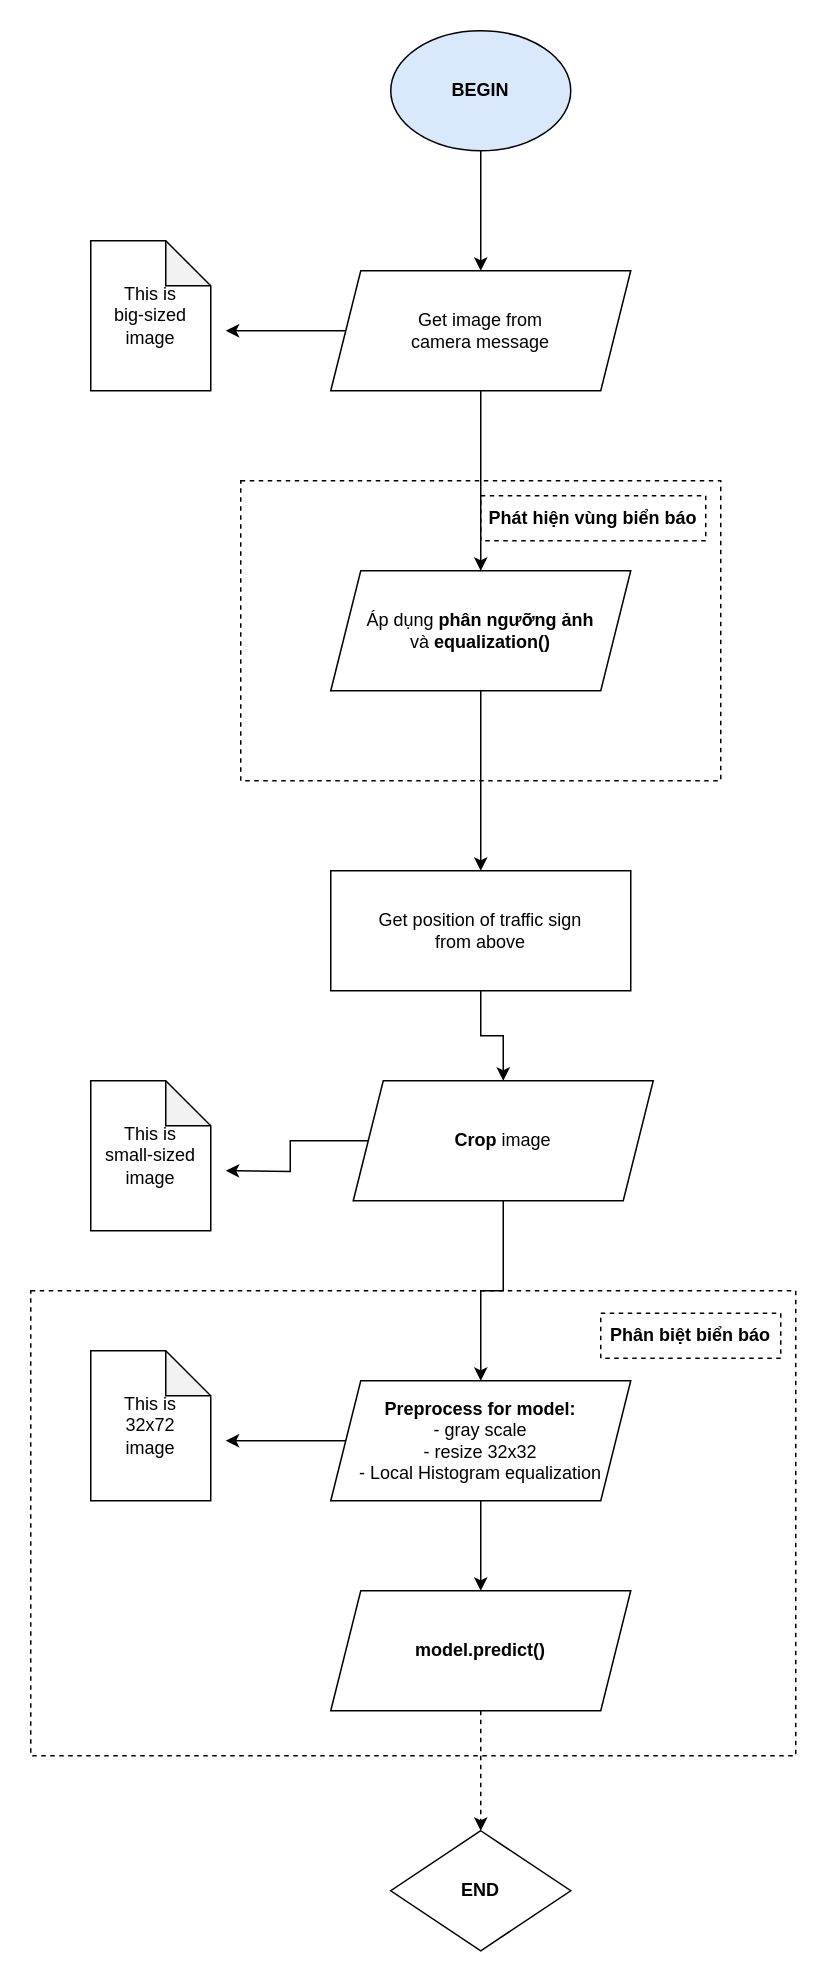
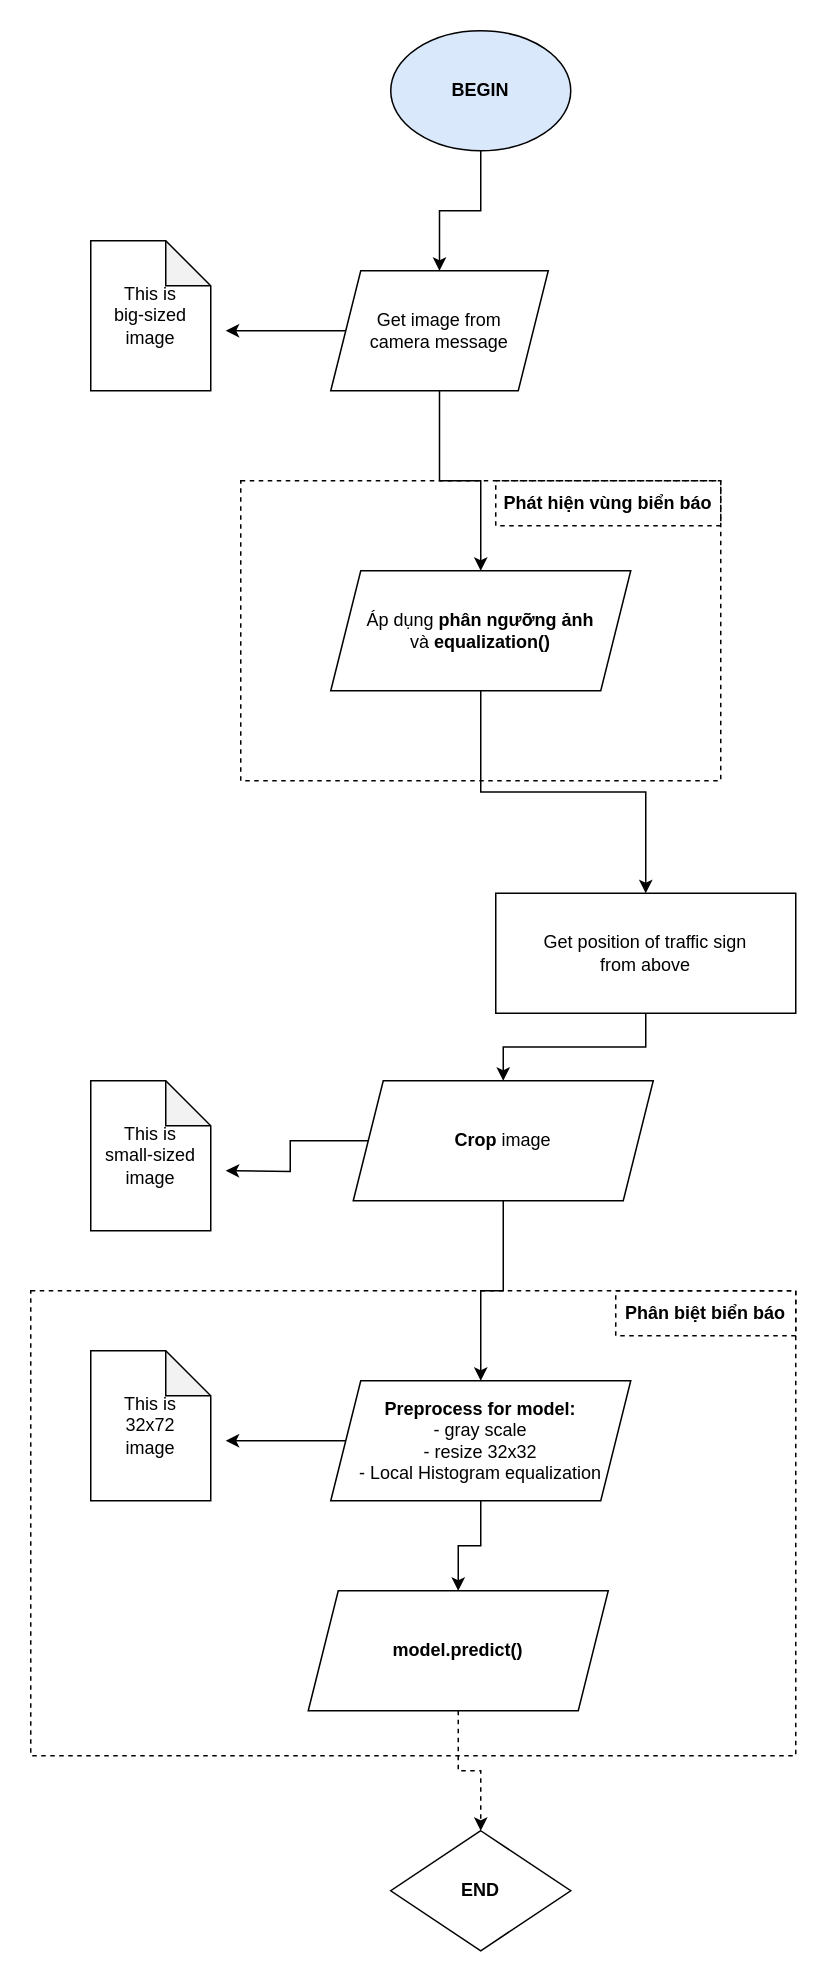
- <mxCell id="6" value="Get image from &lt;br&gt;camera message" style="shape=parallelogram;perimeter=parallelogramPerimeter;whiteSpace=wrap;html=1;fixedSize=1;" vertex="1" parent="1"><mxGeometry x="220" y="180" width="200" height="80" as="geometry" /></mxCell>
+ <mxCell id="6" value="Get image from &lt;br&gt;camera message" style="shape=parallelogram;perimeter=parallelogramPerimeter;whiteSpace=wrap;html=1;fixedSize=1;" vertex="1" parent="1"><mxGeometry x="220" y="180" width="145" height="80" as="geometry" /></mxCell>
- <mxCell id="11" value="&lt;b&gt;Phát hiện vùng biển báo&lt;/b&gt;" style="text;html=1;strokeColor=default;fillColor=none;align=center;verticalAlign=middle;whiteSpace=wrap;rounded=0;dashed=1;" vertex="1" parent="1"><mxGeometry x="320" y="330" width="150" height="30" as="geometry" /></mxCell>
+ <mxCell id="11" value="&lt;b&gt;Phát hiện vùng biển báo&lt;/b&gt;" style="text;html=1;strokeColor=default;fillColor=none;align=center;verticalAlign=middle;whiteSpace=wrap;rounded=0;dashed=1;" vertex="1" parent="1"><mxGeometry x="330" y="320" width="150" height="30" as="geometry" /></mxCell>
- <mxCell id="13" value="Get position of traffic sign&lt;br&gt;from above" style="rounded=0;whiteSpace=wrap;html=1;fillColor=default;gradientColor=none;" vertex="1" parent="1"><mxGeometry x="220" y="580" width="200" height="80" as="geometry" /></mxCell>
+ <mxCell id="13" value="Get position of traffic sign&lt;br&gt;from above" style="rounded=0;whiteSpace=wrap;html=1;fillColor=default;gradientColor=none;" vertex="1" parent="1"><mxGeometry x="330" y="595" width="200" height="80" as="geometry" /></mxCell>
- <mxCell id="26" value="&lt;b&gt;Phân biệt biển báo&lt;/b&gt;" style="text;html=1;strokeColor=default;fillColor=none;align=center;verticalAlign=middle;whiteSpace=wrap;rounded=0;dashed=1;" vertex="1" parent="1"><mxGeometry x="400" y="875" width="120" height="30" as="geometry" /></mxCell>
+ <mxCell id="26" value="&lt;b&gt;Phân biệt biển báo&lt;/b&gt;" style="text;html=1;strokeColor=default;fillColor=none;align=center;verticalAlign=middle;whiteSpace=wrap;rounded=0;dashed=1;" vertex="1" parent="1"><mxGeometry x="410" y="860" width="120" height="30" as="geometry" /></mxCell>
- <mxCell id="23" value="&lt;b&gt;model.predict()&lt;/b&gt;" style="shape=parallelogram;perimeter=parallelogramPerimeter;whiteSpace=wrap;html=1;fixedSize=1;fillColor=default;gradientColor=none;" vertex="1" parent="1"><mxGeometry x="220" y="1060" width="200" height="80" as="geometry" /></mxCell>
+ <mxCell id="23" value="&lt;b&gt;model.predict()&lt;/b&gt;" style="shape=parallelogram;perimeter=parallelogramPerimeter;whiteSpace=wrap;html=1;fixedSize=1;fillColor=default;gradientColor=none;" vertex="1" parent="1"><mxGeometry x="205" y="1060" width="200" height="80" as="geometry" /></mxCell>
